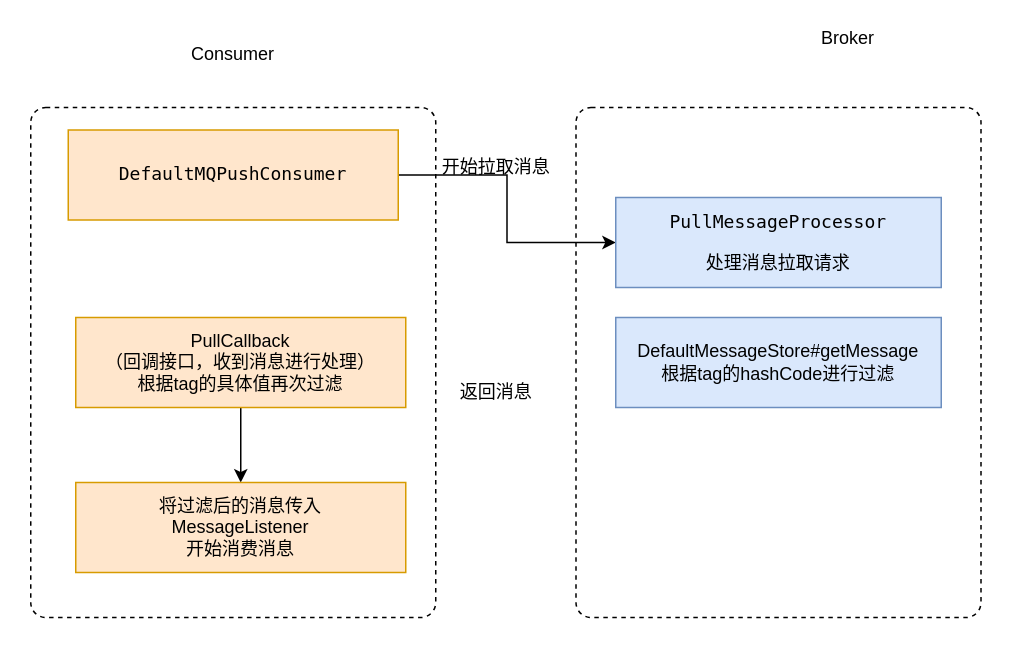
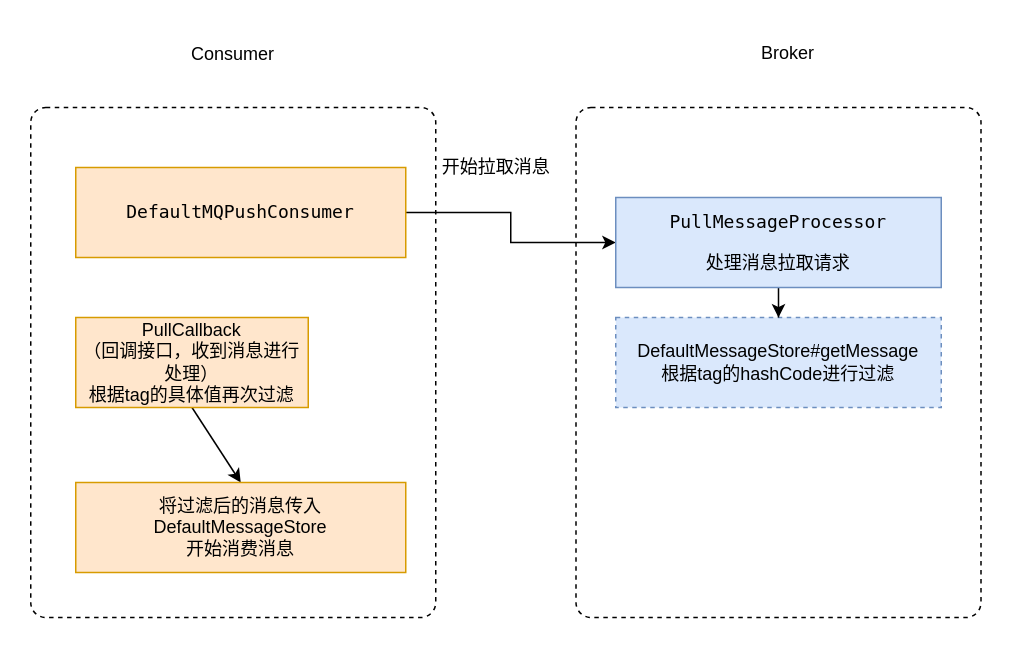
- <mxCell id="12" value="Broker" style="text;html=1;strokeColor=none;fillColor=none;align=center;verticalAlign=middle;whiteSpace=wrap;rounded=0;" parent="1" vertex="1"><mxGeometry x="535" y="10" width="60" height="30" as="geometry" /></mxCell>
+ <mxCell id="12" value="Broker" style="text;html=1;strokeColor=none;fillColor=none;align=center;verticalAlign=middle;whiteSpace=wrap;rounded=0;" parent="1" vertex="1"><mxGeometry x="495" y="20" width="60" height="30" as="geometry" /></mxCell>
- <mxCell id="5" value="&lt;pre&gt;DefaultMQPushConsumer&lt;/pre&gt;" style="rounded=0;whiteSpace=wrap;html=1;fillColor=#ffe6cc;strokeColor=#d79b00;" parent="1" vertex="1"><mxGeometry x="45" y="86" width="220" height="60" as="geometry" /></mxCell>
+ <mxCell id="5" value="&lt;pre&gt;DefaultMQPushConsumer&lt;/pre&gt;" style="rounded=0;whiteSpace=wrap;html=1;fillColor=#ffe6cc;strokeColor=#d79b00;" parent="1" vertex="1"><mxGeometry x="50" y="111" width="220" height="60" as="geometry" /></mxCell>
+ <mxCell id="13" value="" style="edgeStyle=orthogonalEdgeStyle;rounded=0;orthogonalLoop=1;jettySize=auto;html=1;" edge="1" parent="1" source="14" target="6"><mxGeometry relative="1" as="geometry" /></mxCell>
- <mxCell id="8" value="PullCallback&lt;br&gt;（回调接口，收到消息进行处理）&lt;br&gt;根据tag的具体值再次过滤" style="rounded=0;whiteSpace=wrap;html=1;fillColor=#ffe6cc;strokeColor=#d79b00;" parent="1" vertex="1"><mxGeometry x="50" y="211" width="220" height="60" as="geometry" /></mxCell>
+ <mxCell id="8" value="PullCallback&lt;br&gt;（回调接口，收到消息进行处理）&lt;br&gt;根据tag的具体值再次过滤" style="rounded=0;whiteSpace=wrap;html=1;fillColor=#ffe6cc;strokeColor=#d79b00;" parent="1" vertex="1"><mxGeometry x="50" y="211" width="155" height="60" as="geometry" /></mxCell>
- <mxCell id="6" value="&lt;span&gt;DefaultMessageStore#getMessage&lt;br&gt;根据tag的hashCode进行过滤&lt;br&gt;&lt;/span&gt;" style="rounded=0;whiteSpace=wrap;html=1;fillColor=#dae8fc;strokeColor=#6c8ebf;" parent="1" vertex="1"><mxGeometry x="410" y="211" width="217" height="60" as="geometry" /></mxCell>
+ <mxCell id="6" value="&lt;span&gt;DefaultMessageStore#getMessage&lt;br&gt;根据tag的hashCode进行过滤&lt;br&gt;&lt;/span&gt;" style="rounded=0;whiteSpace=wrap;html=1;fillColor=#dae8fc;strokeColor=#6c8ebf;dashed=1;" parent="1" vertex="1"><mxGeometry x="410" y="211" width="217" height="60" as="geometry" /></mxCell>
- <mxCell id="15" value="返回消息" style="text;html=1;align=center;verticalAlign=middle;resizable=0;points=[];autosize=1;strokeColor=none;fillColor=none;" vertex="1" parent="1"><mxGeometry x="300" y="251" width="60" height="20" as="geometry" /></mxCell>
- <mxCell id="9" value="&lt;span style=&quot;text-align: left&quot;&gt;将过滤后的消息传入&lt;br&gt;&lt;/span&gt;&lt;span style=&quot;text-align: left&quot;&gt;MessageListener&lt;br&gt;&lt;/span&gt;&lt;span style=&quot;text-align: left&quot;&gt;开始消费消息&lt;br&gt;&lt;/span&gt;" style="rounded=0;whiteSpace=wrap;html=1;fillColor=#ffe6cc;strokeColor=#d79b00;" parent="1" vertex="1"><mxGeometry x="50" y="321" width="220" height="60" as="geometry" /></mxCell>
+ <mxCell id="9" value="&lt;span style=&quot;text-align: left&quot;&gt;将过滤后的消息传入&lt;br&gt;&lt;/span&gt;&lt;span style=&quot;text-align: left&quot;&gt;DefaultMessageStore&lt;br&gt;&lt;/span&gt;&lt;span style=&quot;text-align: left&quot;&gt;开始消费消息&lt;br&gt;&lt;/span&gt;" style="rounded=0;whiteSpace=wrap;html=1;fillColor=#ffe6cc;strokeColor=#d79b00;" parent="1" vertex="1"><mxGeometry x="50" y="321" width="220" height="60" as="geometry" /></mxCell>
